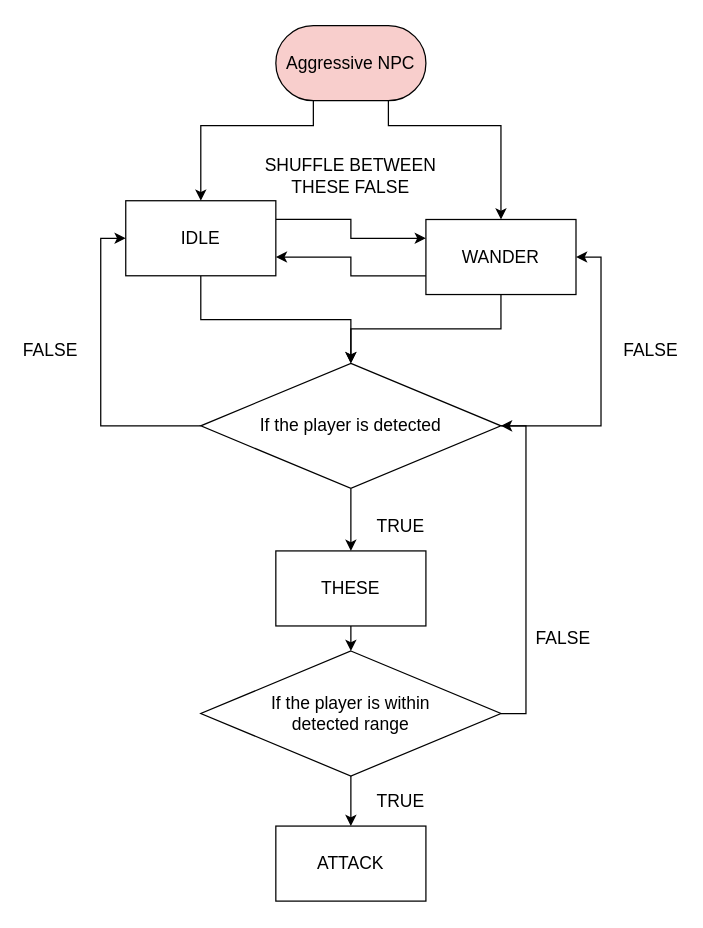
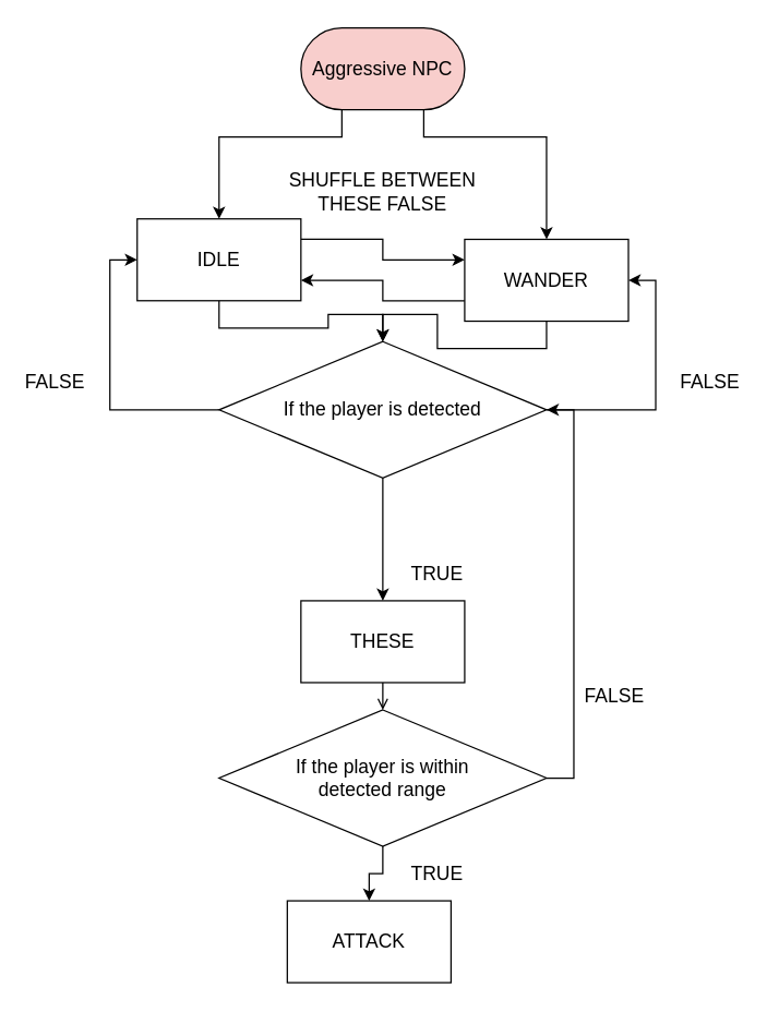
- <mxCell id="14" value="&lt;font style=&quot;font-size: 14px&quot;&gt;If the player is detected&lt;/font&gt;" style="rhombus;whiteSpace=wrap;html=1;" parent="1" vertex="1"><mxGeometry x="160" y="290" width="240" height="100" as="geometry" /></mxCell>
+ <mxCell id="14" value="&lt;font style=&quot;font-size: 14px&quot;&gt;If the player is detected&lt;/font&gt;" style="rhombus;whiteSpace=wrap;html=1;" parent="1" vertex="1"><mxGeometry x="160" y="250" width="240" height="100" as="geometry" /></mxCell>
- <mxCell id="15" style="edgeStyle=orthogonalEdgeStyle;rounded=0;orthogonalLoop=1;jettySize=auto;html=1;exitX=0.5;exitY=1;exitDx=0;exitDy=0;entryX=0.5;entryY=0;entryDx=0;entryDy=0;" parent="1" source="16" target="22" edge="1"><mxGeometry relative="1" as="geometry" /></mxCell>
+ <mxCell id="15" style="edgeStyle=orthogonalEdgeStyle;rounded=0;orthogonalLoop=1;jettySize=auto;html=1;exitX=0.5;exitY=1;exitDx=0;exitDy=0;entryX=0.5;entryY=0;entryDx=0;entryDy=0;endArrow=open;" parent="1" source="16" target="22" edge="1"><mxGeometry relative="1" as="geometry" /></mxCell>
- <mxCell id="23" value="&lt;font style=&quot;font-size: 14px&quot;&gt;ATTACK&lt;/font&gt;" style="rounded=0;whiteSpace=wrap;html=1;" parent="1" vertex="1"><mxGeometry x="220" y="660" width="120" height="60" as="geometry" /></mxCell>
+ <mxCell id="23" value="&lt;font style=&quot;font-size: 14px&quot;&gt;ATTACK&lt;/font&gt;" style="rounded=0;whiteSpace=wrap;html=1;" parent="1" vertex="1"><mxGeometry x="210" y="660" width="120" height="60" as="geometry" /></mxCell>
